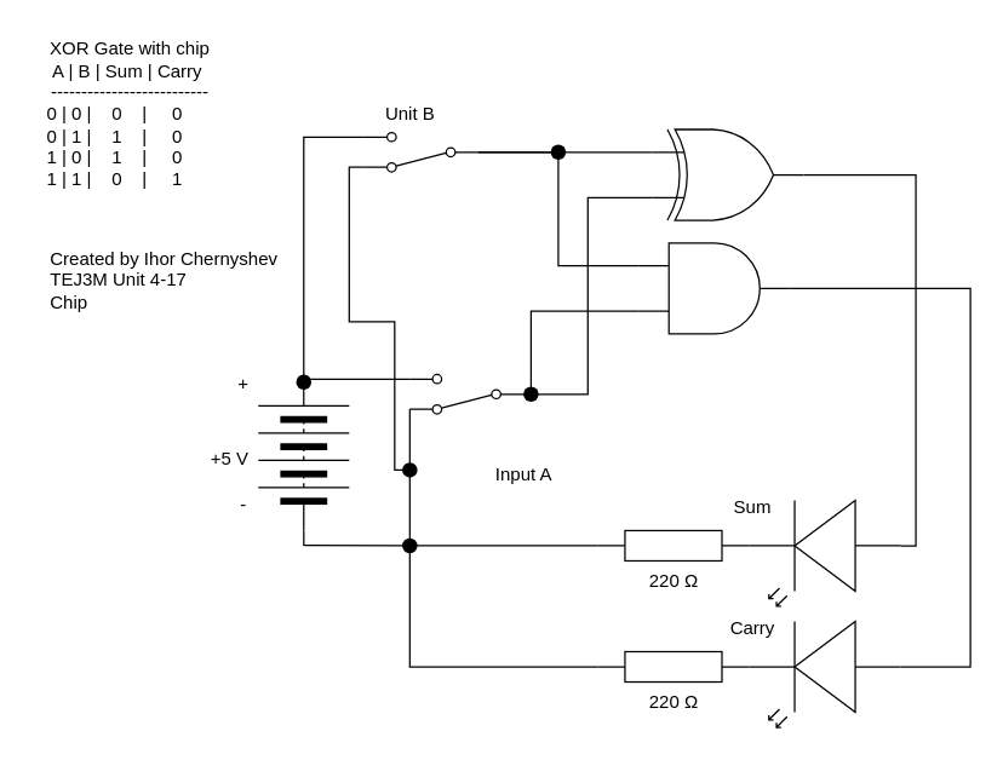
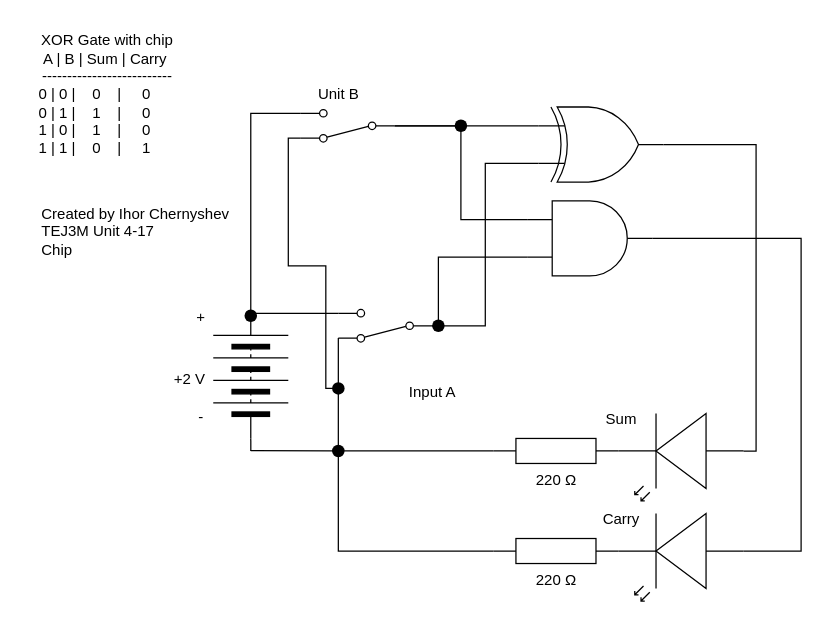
- <mxCell id="6" value="+5 V" style="text;html=1;align=center;verticalAlign=middle;resizable=0;points=[];autosize=1;strokeColor=none;fillColor=none;" parent="1" vertex="1"><mxGeometry x="126" y="288" width="50" height="30" as="geometry" /></mxCell>
+ <mxCell id="6" value="+2 V" style="text;html=1;align=center;verticalAlign=middle;resizable=0;points=[];autosize=1;strokeColor=none;fillColor=none;" parent="1" vertex="1"><mxGeometry x="126" y="288" width="50" height="30" as="geometry" /></mxCell>
